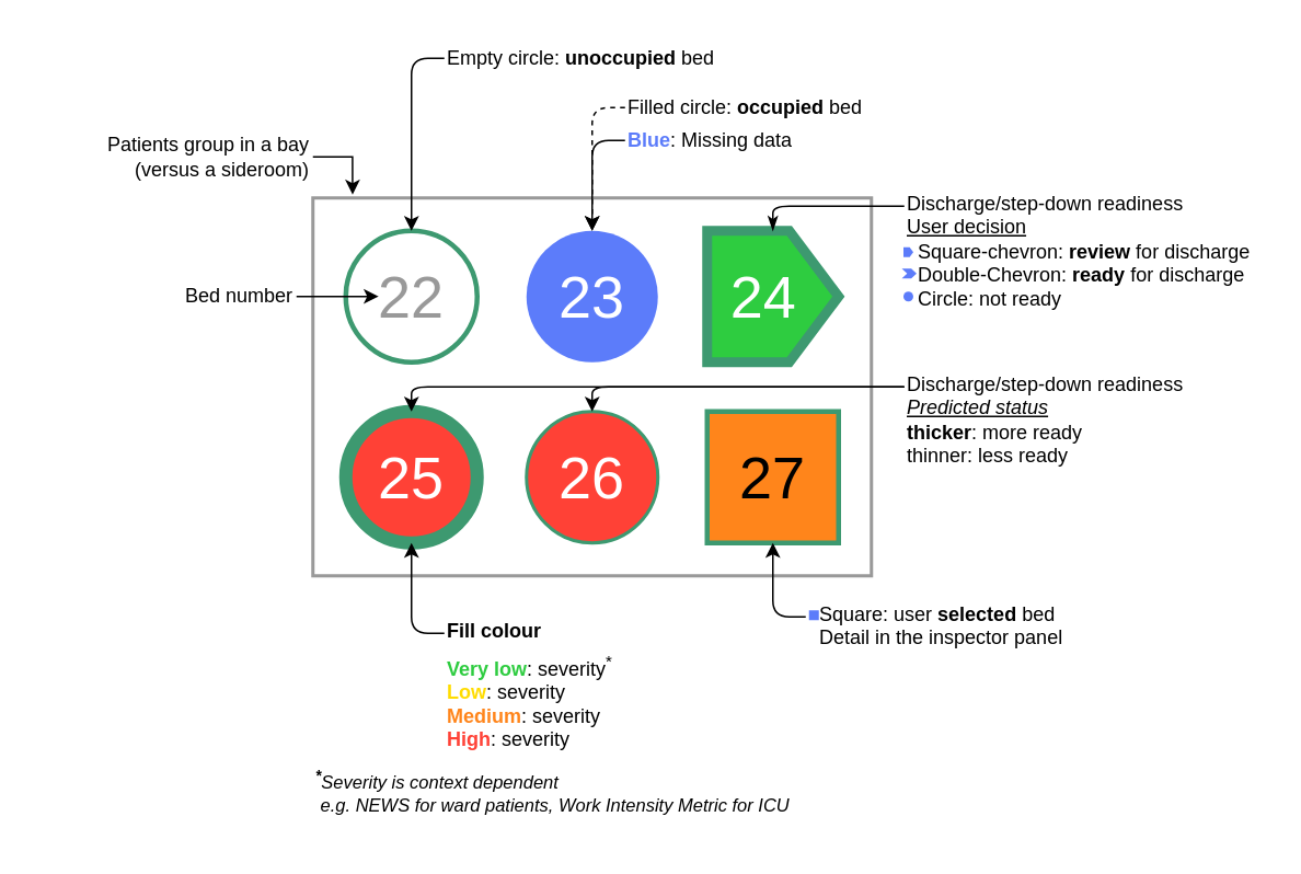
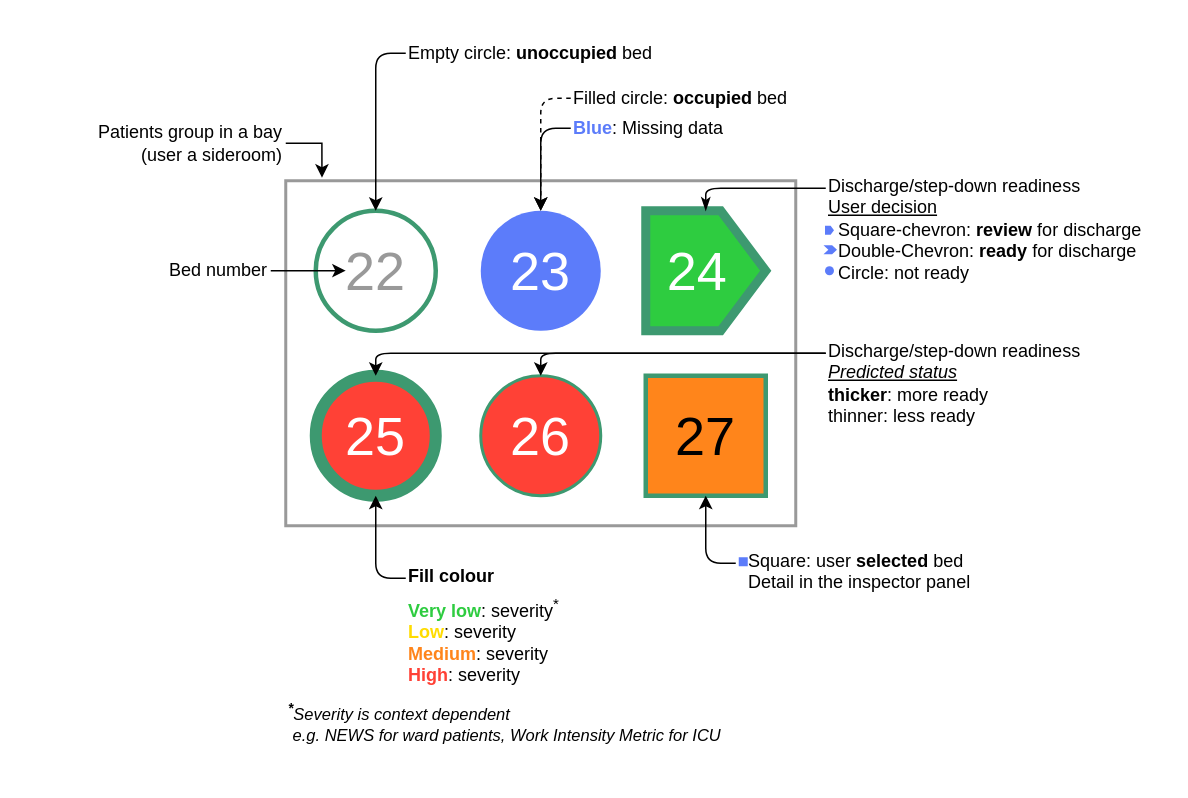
- <mxCell id="25" value="Patients group in a bay&lt;br&gt;(versus a sideroom)" style="text;html=1;strokeColor=none;fillColor=none;align=right;verticalAlign=middle;whiteSpace=wrap;rounded=0;fontSize=12;fontColor=#000000;" parent="1" vertex="1"><mxGeometry x="20" y="80" width="170" height="30" as="geometry" /></mxCell>
+ <mxCell id="25" value="Patients group in a bay&lt;br&gt;(user a sideroom)" style="text;html=1;strokeColor=none;fillColor=none;align=right;verticalAlign=middle;whiteSpace=wrap;rounded=0;fontSize=12;fontColor=#000000;" parent="1" vertex="1"><mxGeometry x="20" y="80" width="170" height="30" as="geometry" /></mxCell>
